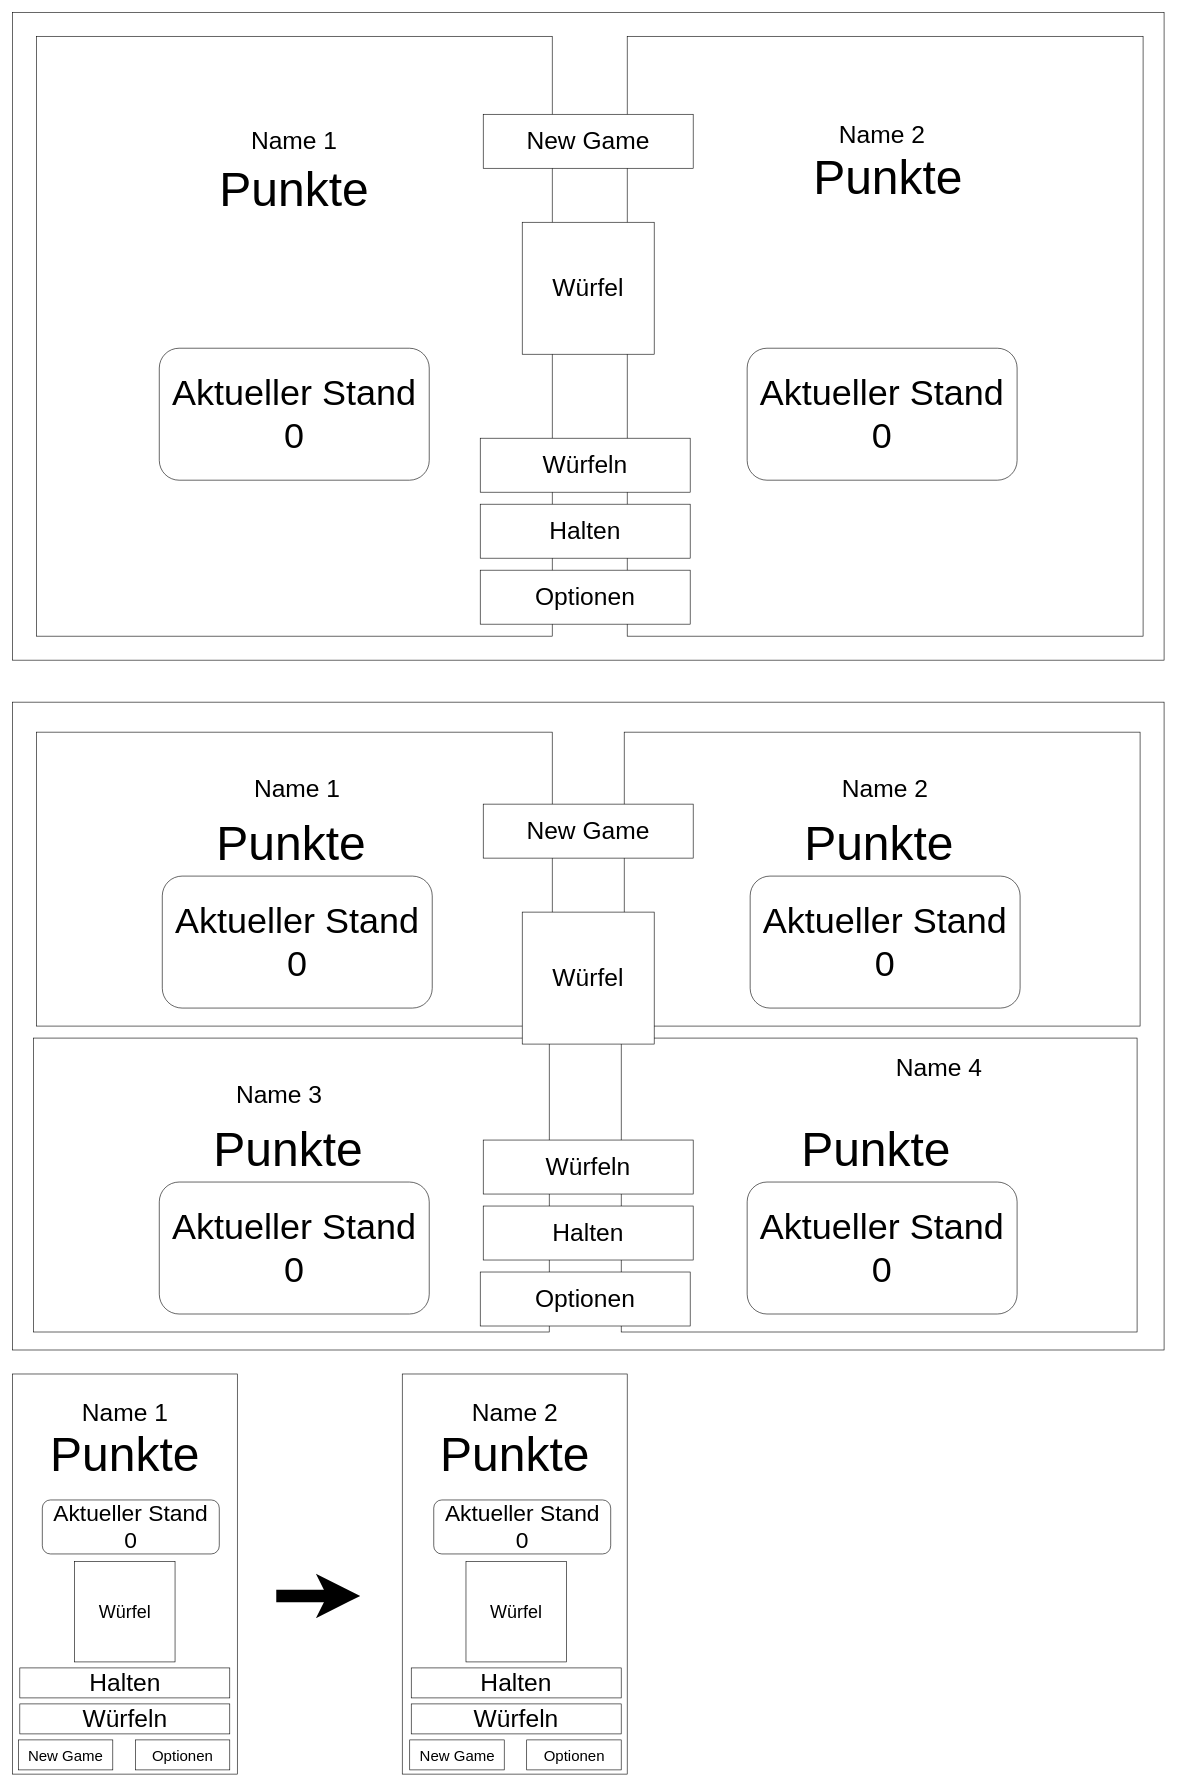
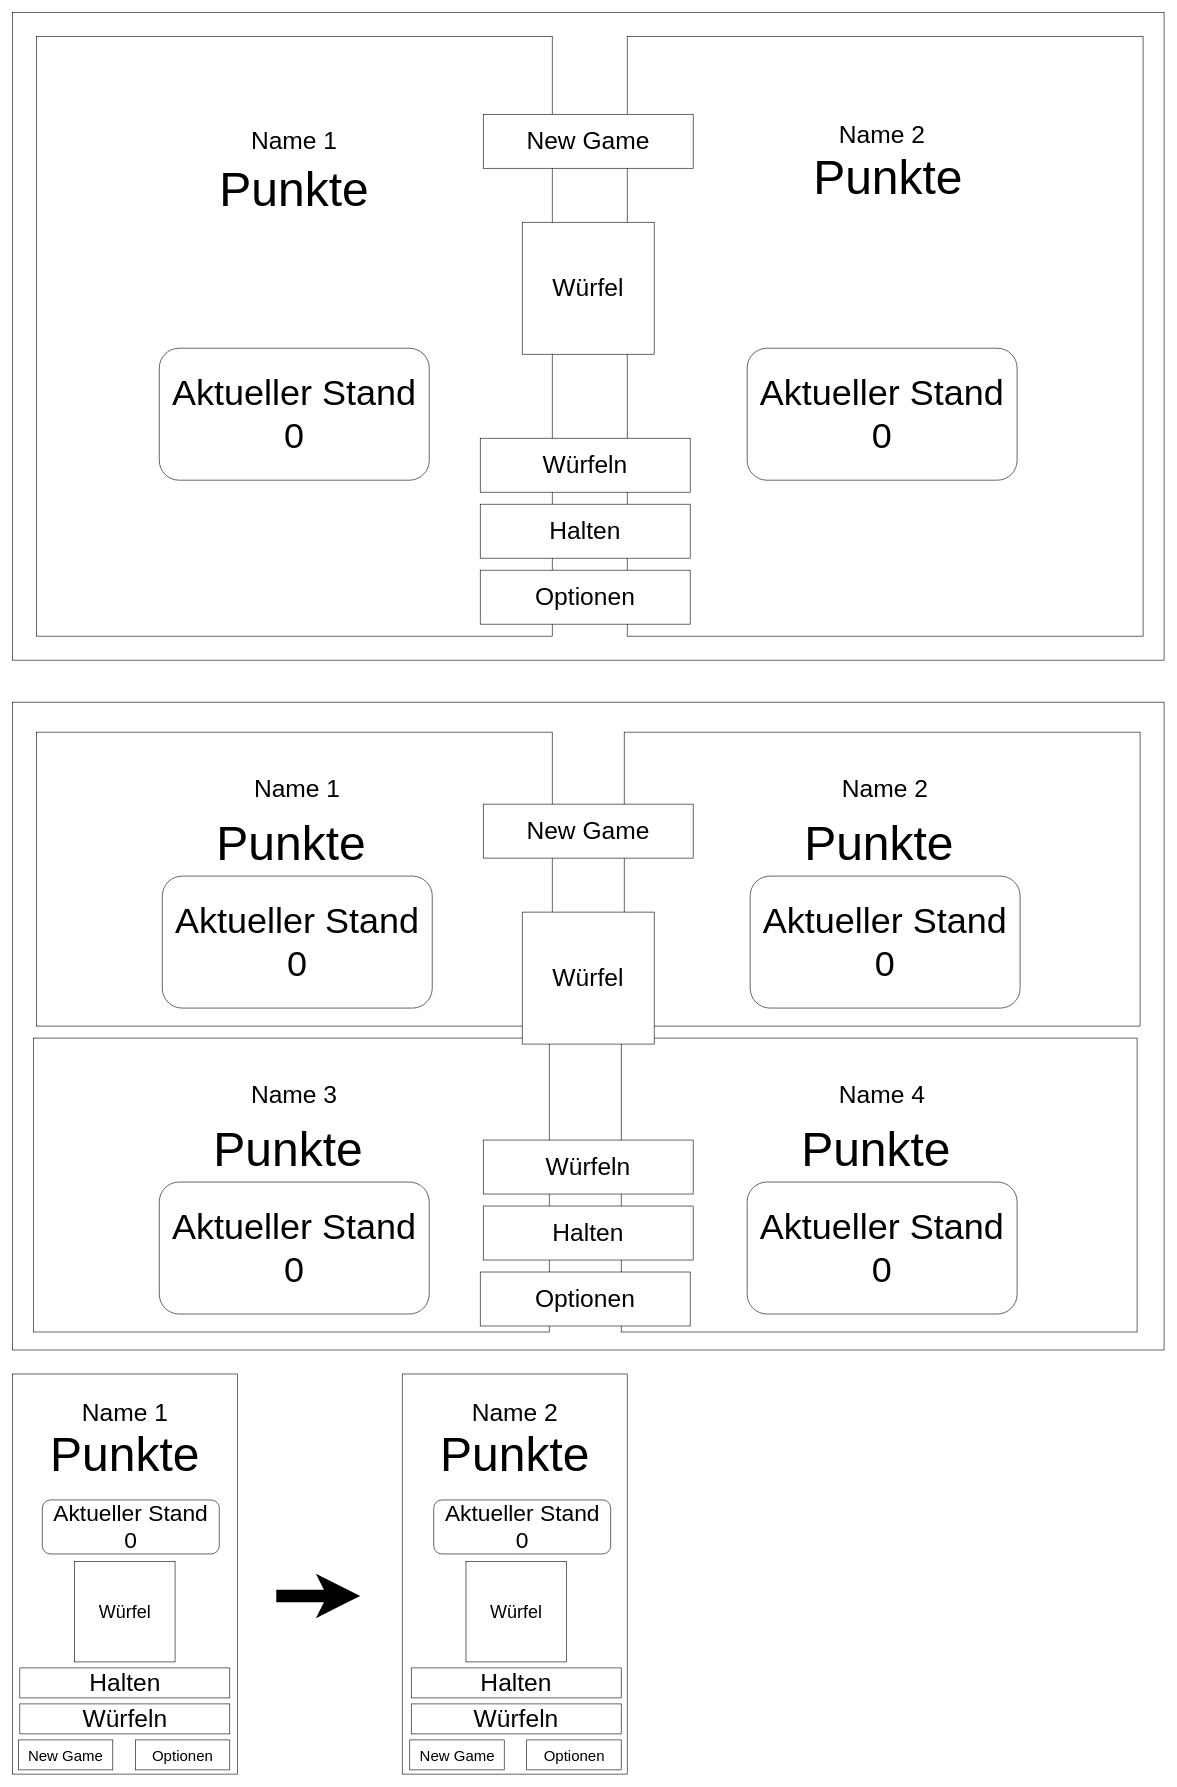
- <mxCell id="22" value="&lt;font style=&quot;font-size: 41px;&quot;&gt;Name 4&lt;/font&gt;" style="text;html=1;align=center;verticalAlign=middle;whiteSpace=wrap;rounded=0;" vertex="1" parent="1"><mxGeometry x="1475" y="1765" width="180" height="30" as="geometry" /></mxCell>
+ <mxCell id="22" value="&lt;font style=&quot;font-size: 41px;&quot;&gt;Name 4&lt;/font&gt;" style="text;html=1;align=center;verticalAlign=middle;whiteSpace=wrap;rounded=0;" vertex="1" parent="1"><mxGeometry x="1380" y="1810" width="180" height="30" as="geometry" /></mxCell>
- <mxCell id="34" value="&lt;font style=&quot;font-size: 41px;&quot;&gt;Name 3&lt;/font&gt;" style="text;html=1;align=center;verticalAlign=middle;whiteSpace=wrap;rounded=0;" vertex="1" parent="1"><mxGeometry x="375" y="1810" width="180" height="30" as="geometry" /></mxCell>
+ <mxCell id="34" value="&lt;font style=&quot;font-size: 41px;&quot;&gt;Name 3&lt;/font&gt;" style="text;html=1;align=center;verticalAlign=middle;whiteSpace=wrap;rounded=0;" vertex="1" parent="1"><mxGeometry x="400" y="1810" width="180" height="30" as="geometry" /></mxCell>
